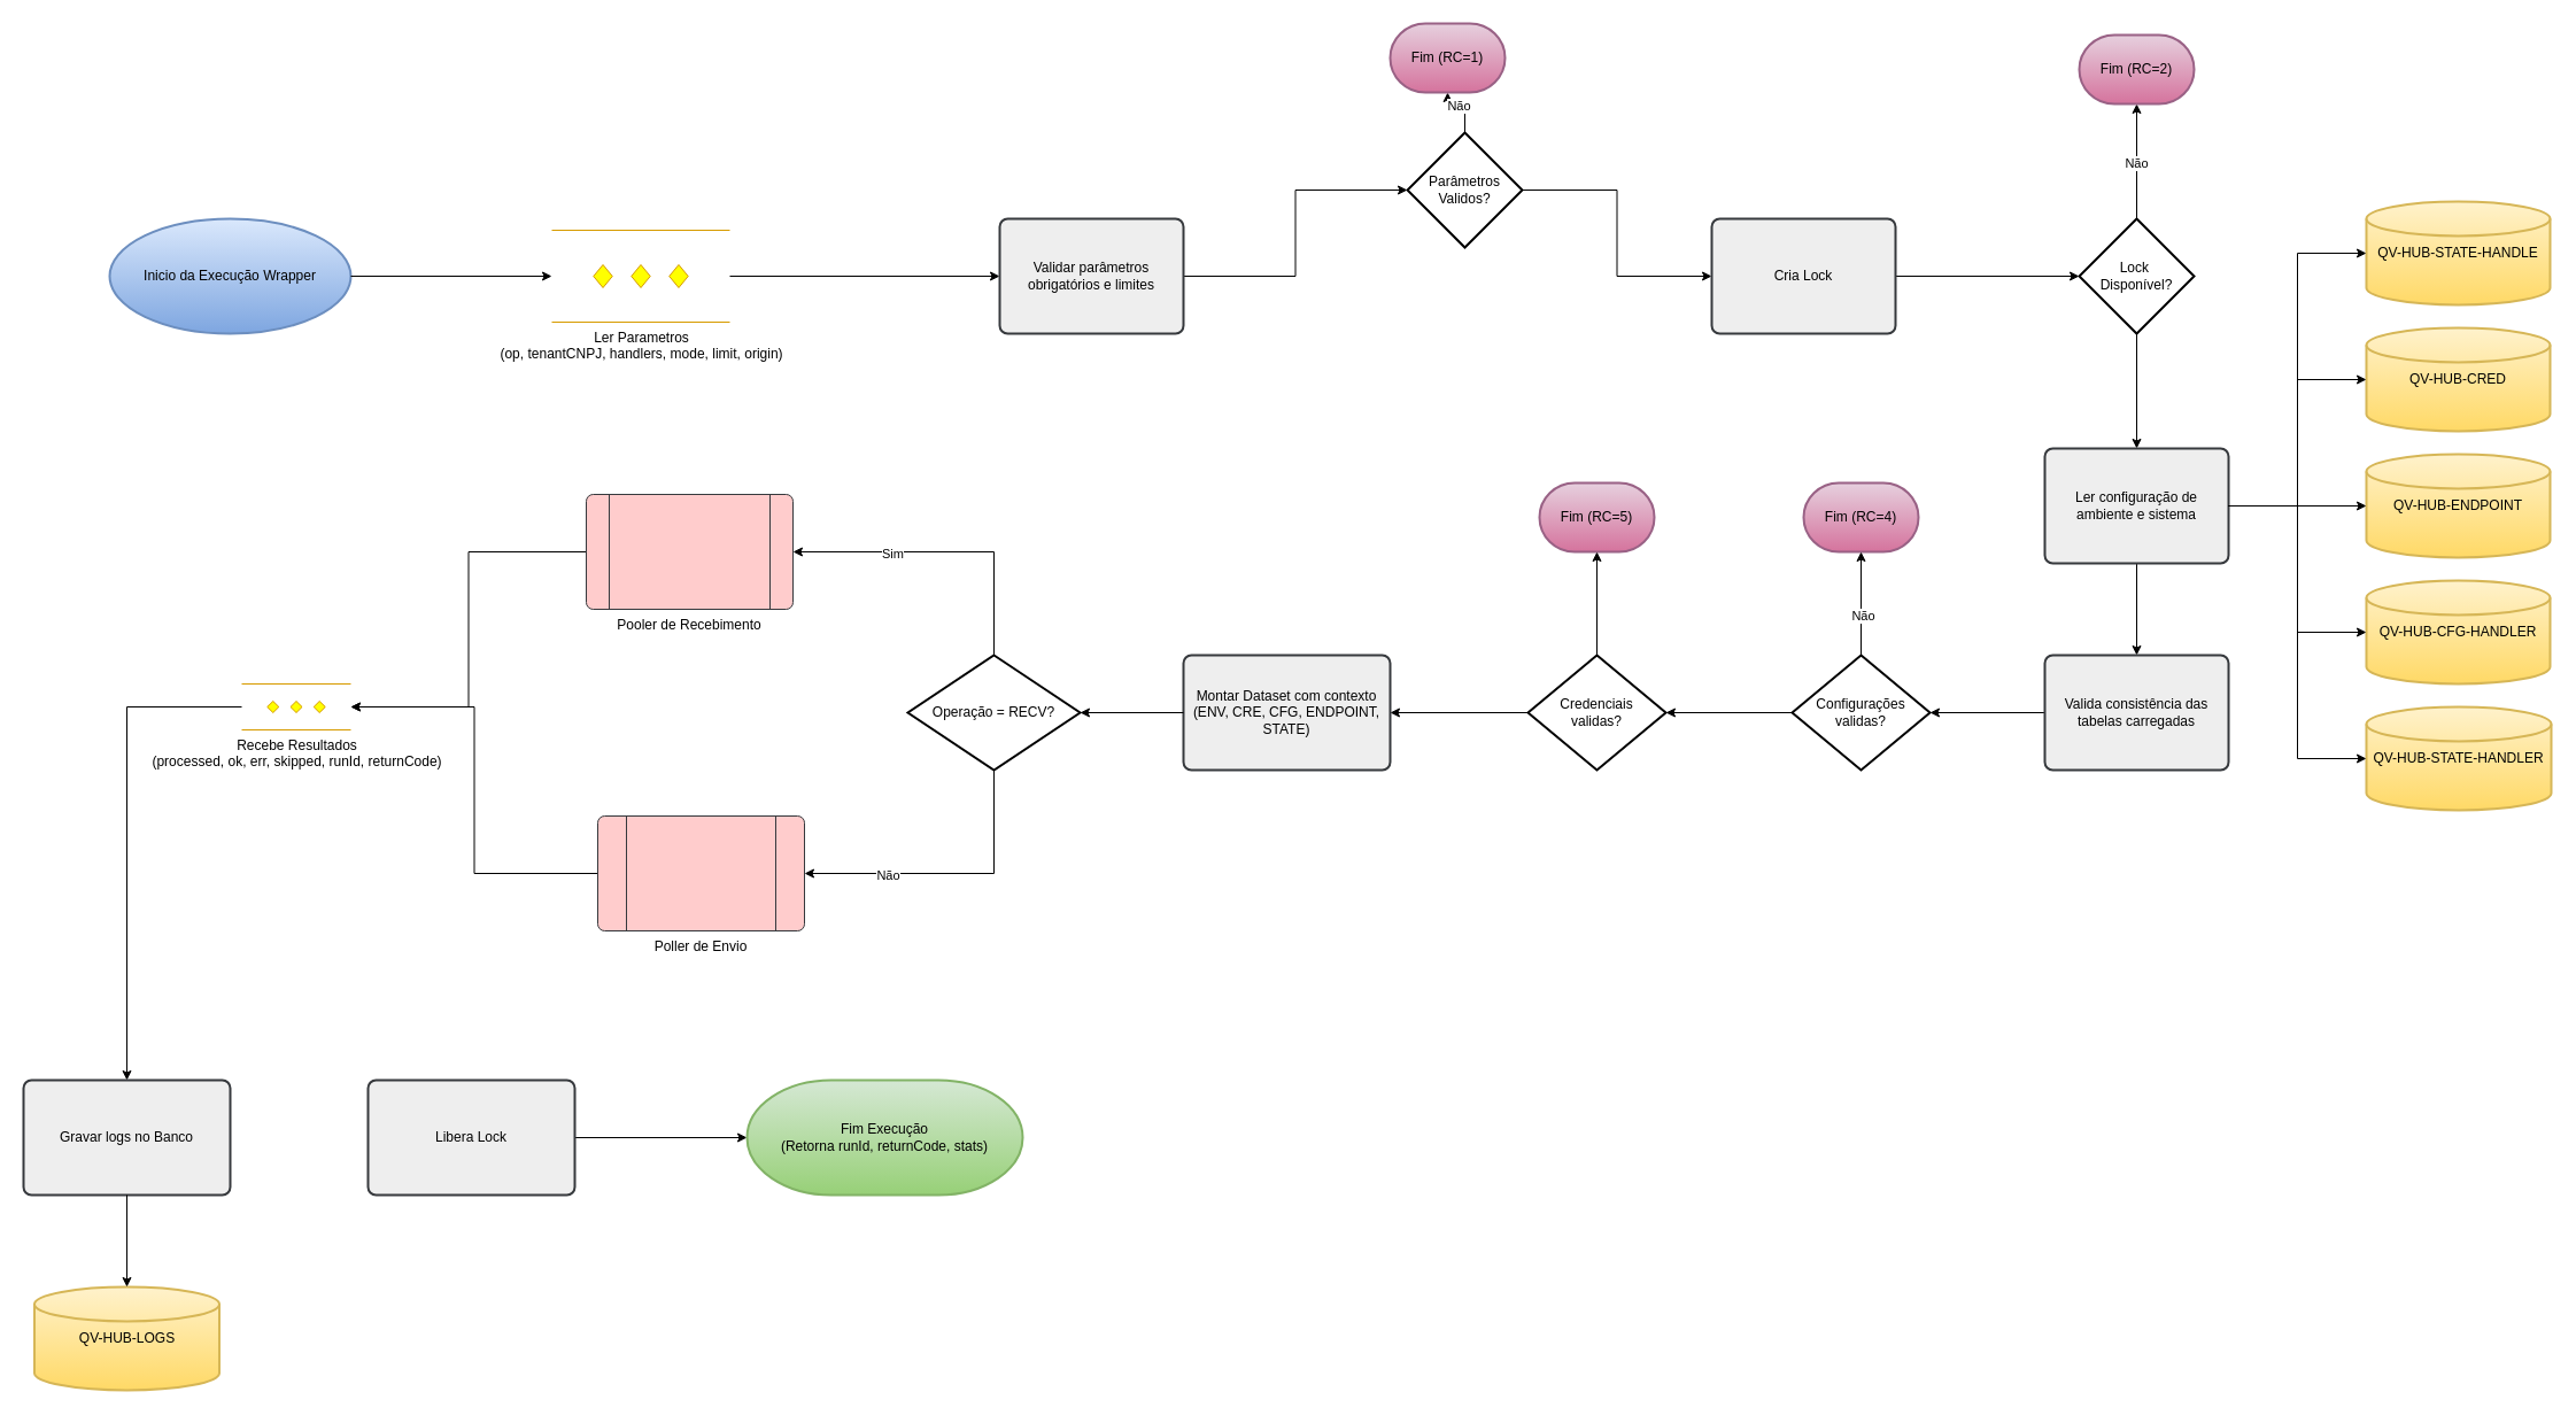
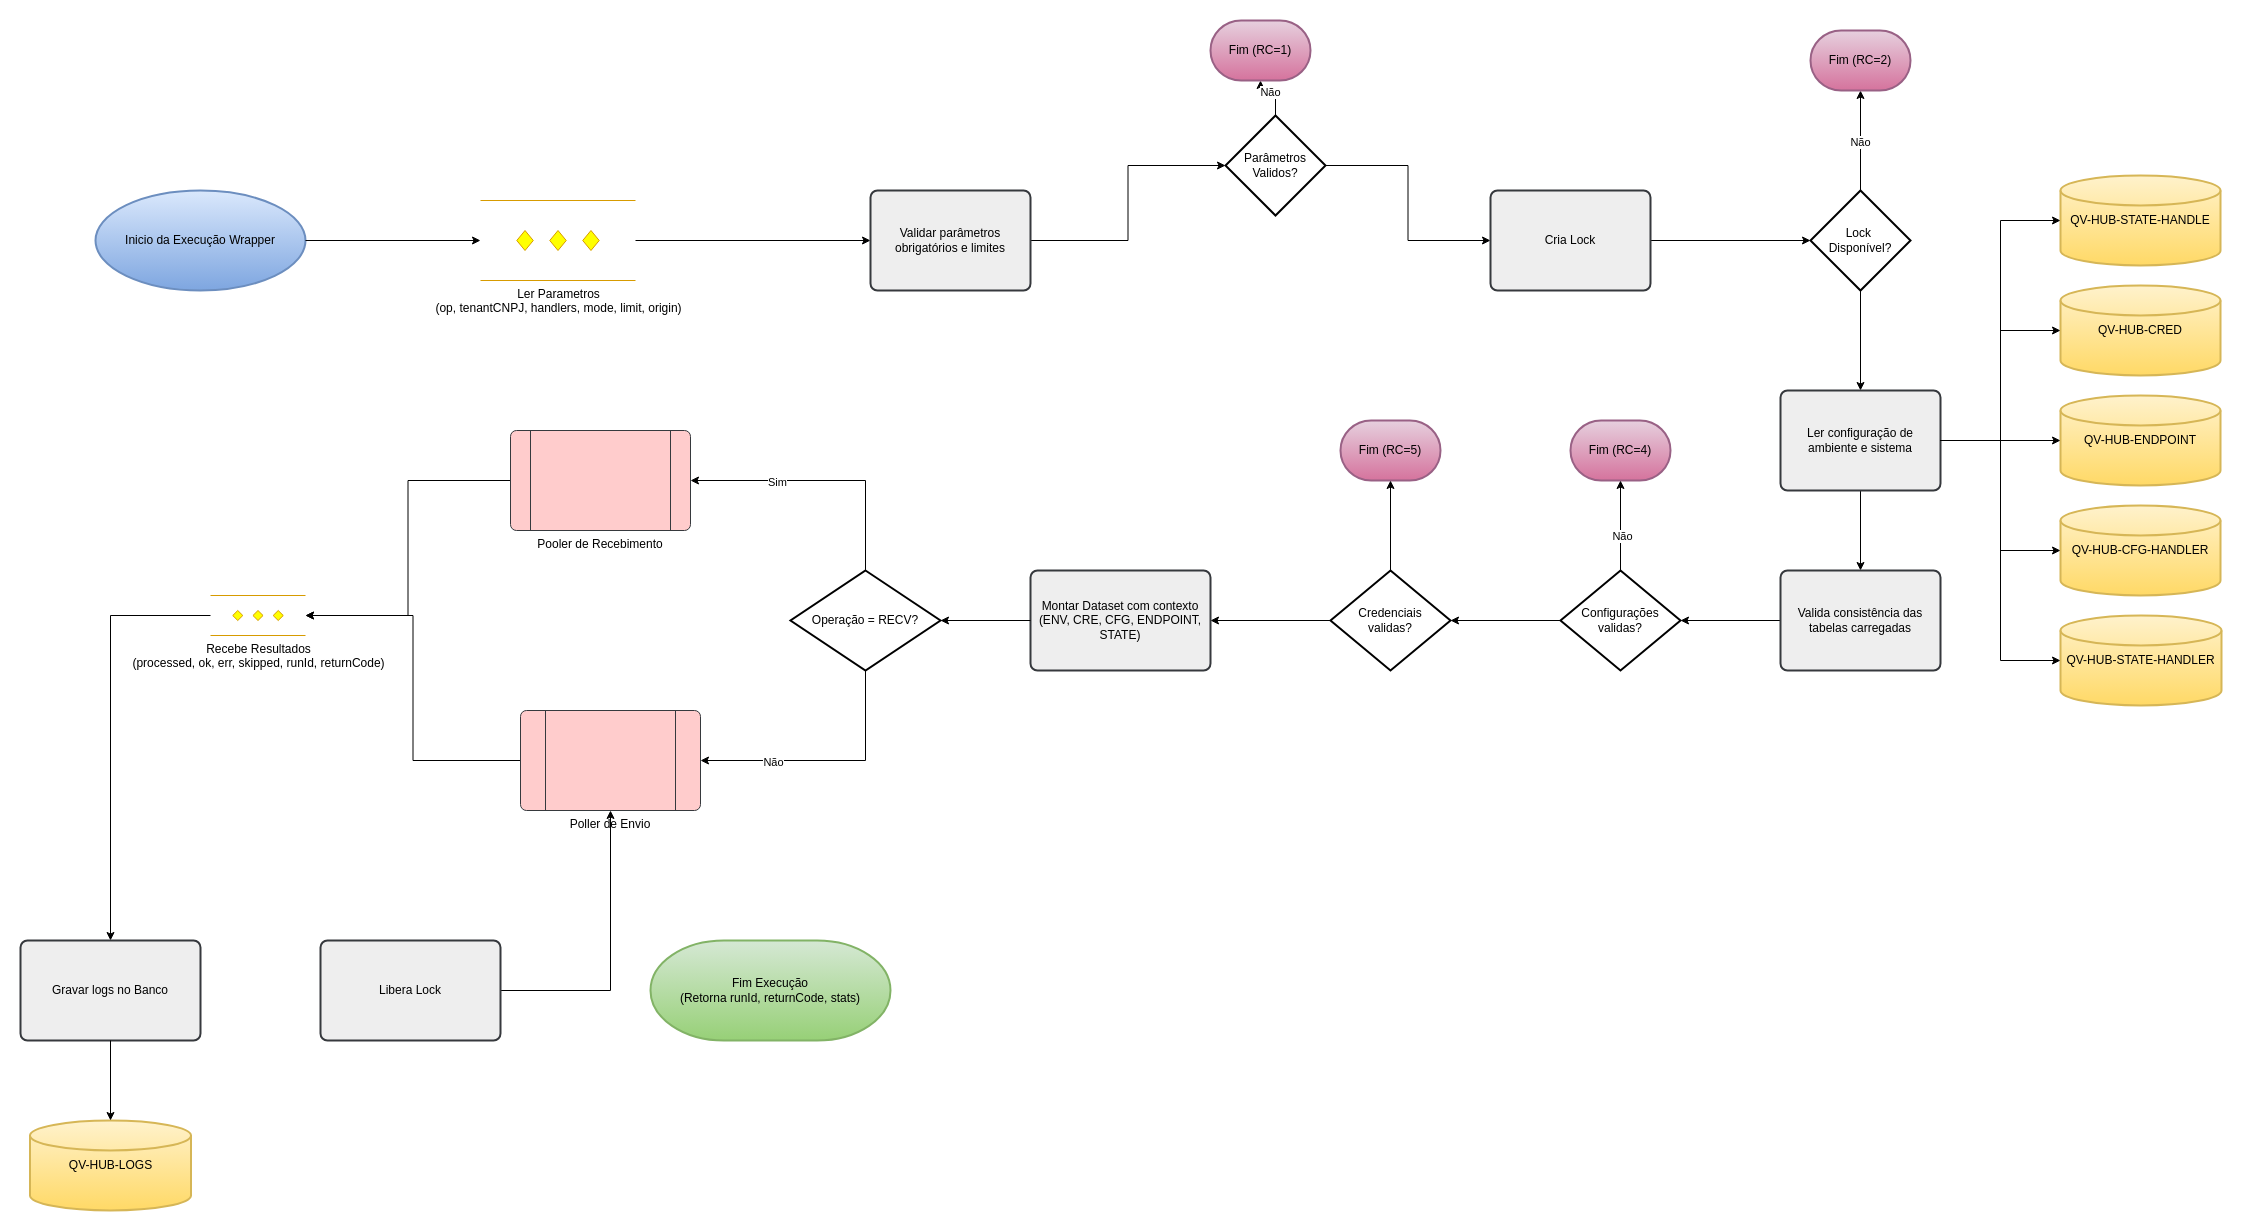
- <mxCell id="53" style="edgeStyle=orthogonalEdgeStyle;rounded=0;orthogonalLoop=1;jettySize=auto;html=1;" edge="1" parent="1" source="54" target="55"><mxGeometry relative="1" as="geometry" /></mxCell>
+ <mxCell id="53" style="edgeStyle=orthogonalEdgeStyle;rounded=0;orthogonalLoop=1;jettySize=auto;html=1;" edge="1" parent="1" source="54" target="61"><mxGeometry relative="1" as="geometry" /></mxCell>
